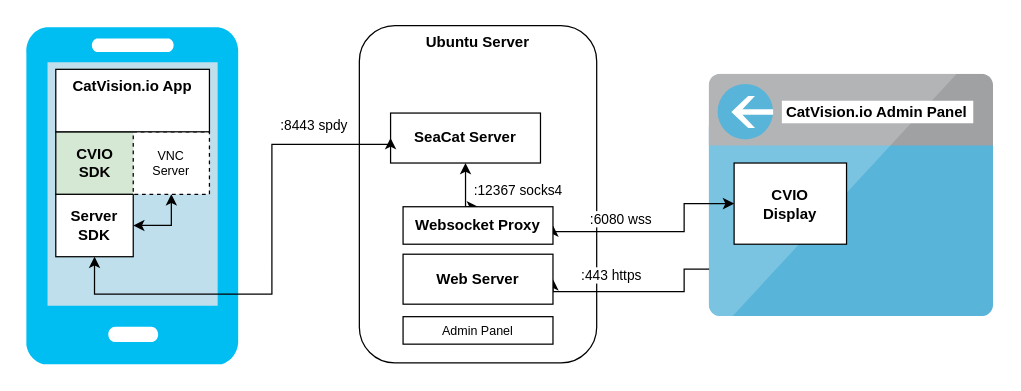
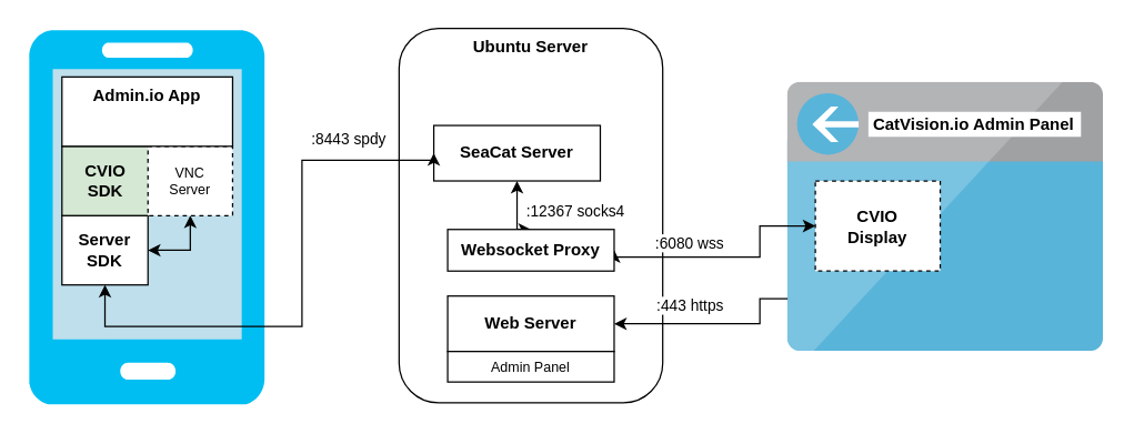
- <mxCell id="19" value="&lt;b&gt;CatVision.io App&lt;/b&gt;" style="rounded=0;whiteSpace=wrap;html=1;verticalAlign=top;" vertex="1" parent="1"><mxGeometry x="44" y="55" width="123" height="50" as="geometry" /></mxCell>
+ <mxCell id="19" value="&lt;b&gt;Admin.io App&lt;/b&gt;" style="rounded=0;whiteSpace=wrap;html=1;verticalAlign=top;" vertex="1" parent="1"><mxGeometry x="44" y="55" width="123" height="50" as="geometry" /></mxCell>
- <mxCell id="7" value="CVIO&lt;br&gt;Display&lt;br&gt;" style="rounded=0;whiteSpace=wrap;html=1;fontStyle=1" vertex="1" parent="1"><mxGeometry x="587" y="130" width="90" height="65" as="geometry" /></mxCell>
+ <mxCell id="7" value="CVIO&lt;br&gt;Display&lt;br&gt;" style="rounded=0;whiteSpace=wrap;html=1;fontStyle=1;dashed=1;" vertex="1" parent="1"><mxGeometry x="587" y="130" width="90" height="65" as="geometry" /></mxCell>
- <mxCell id="9" value="Web Server&lt;br&gt;" style="rounded=0;whiteSpace=wrap;html=1;fontStyle=1" vertex="1" parent="1"><mxGeometry x="322" y="203" width="120" height="40" as="geometry" /></mxCell>
+ <mxCell id="9" value="Web Server&lt;br&gt;" style="rounded=0;whiteSpace=wrap;html=1;fontStyle=1" vertex="1" parent="1"><mxGeometry x="322" y="213" width="120" height="40" as="geometry" /></mxCell>
